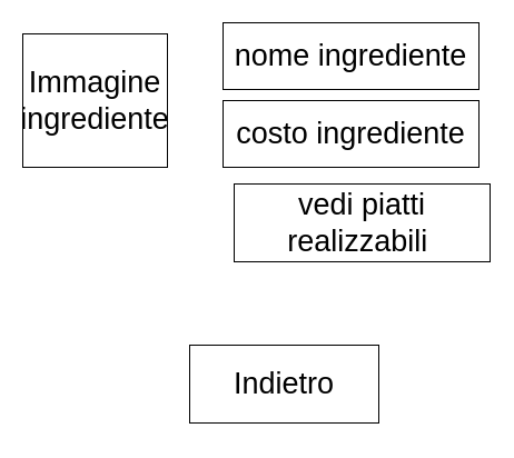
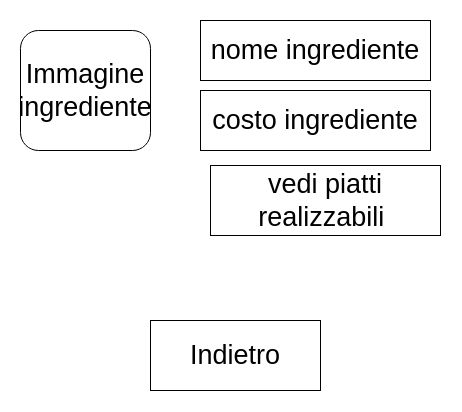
- <mxCell id="4" value="Immagine ingrediente" style="rounded=0;whiteSpace=wrap;html=1;fontSize=27;" parent="1" vertex="1"><mxGeometry x="20" y="30" width="130" height="120" as="geometry" /></mxCell>
+ <mxCell id="4" value="Immagine ingrediente" style="whiteSpace=wrap;html=1;fontSize=27;rounded=1;" parent="1" vertex="1"><mxGeometry x="20" y="30" width="130" height="120" as="geometry" /></mxCell>
- <mxCell id="6" value="Indietro" style="rounded=0;whiteSpace=wrap;html=1;fontSize=27;" parent="1" vertex="1"><mxGeometry x="170" y="310" width="170" height="70" as="geometry" /></mxCell>
+ <mxCell id="6" value="Indietro" style="rounded=0;whiteSpace=wrap;html=1;fontSize=27;" parent="1" vertex="1"><mxGeometry x="150" y="320" width="170" height="70" as="geometry" /></mxCell>
